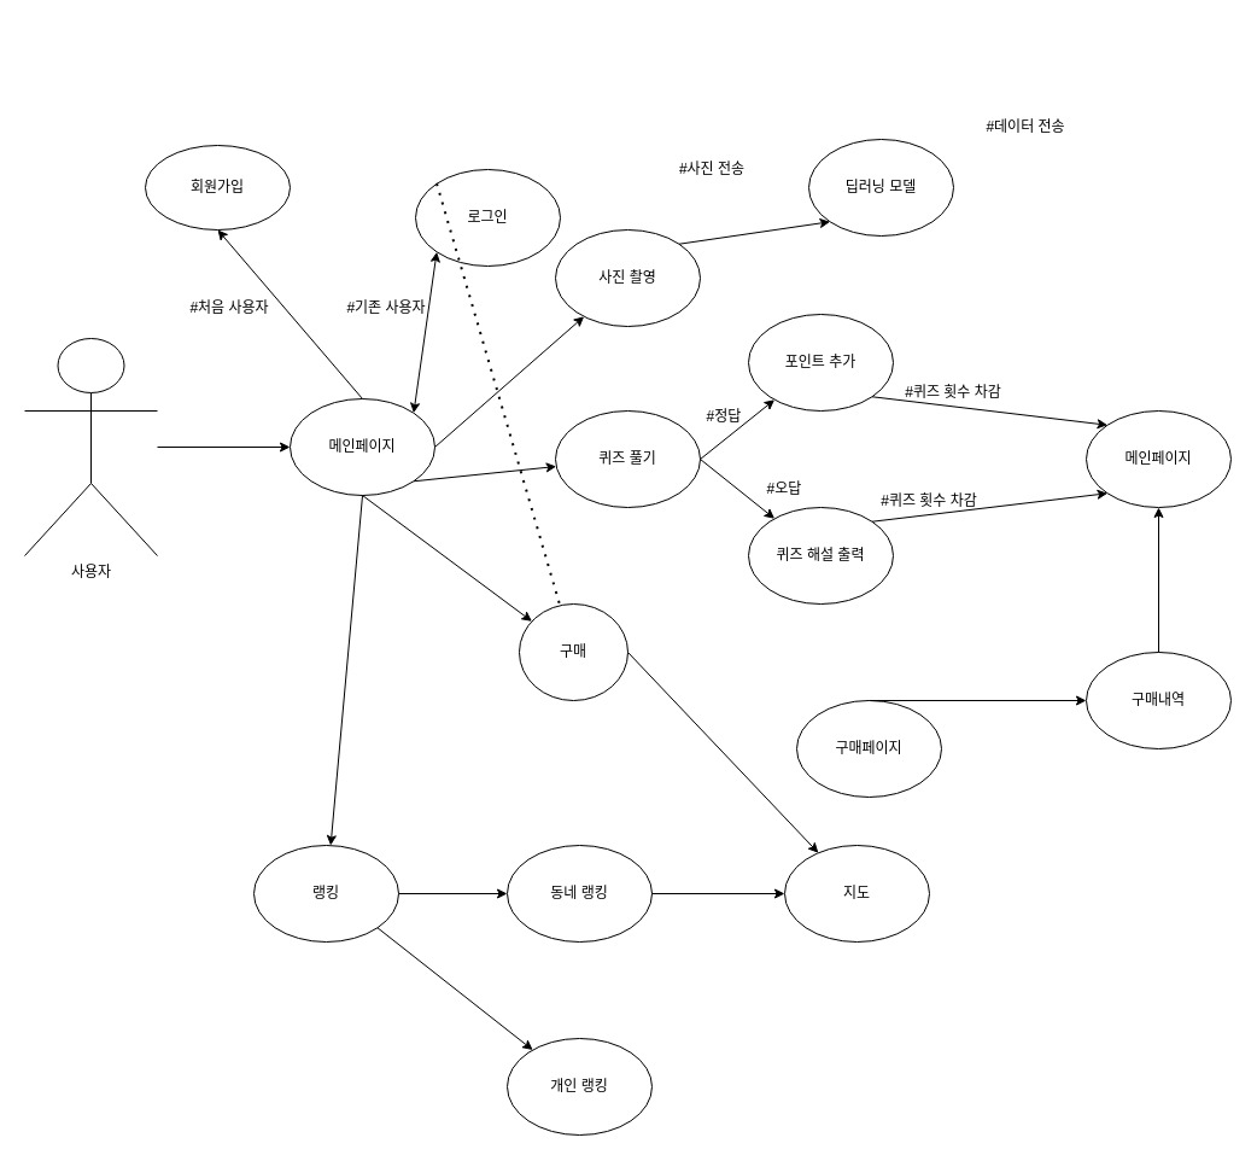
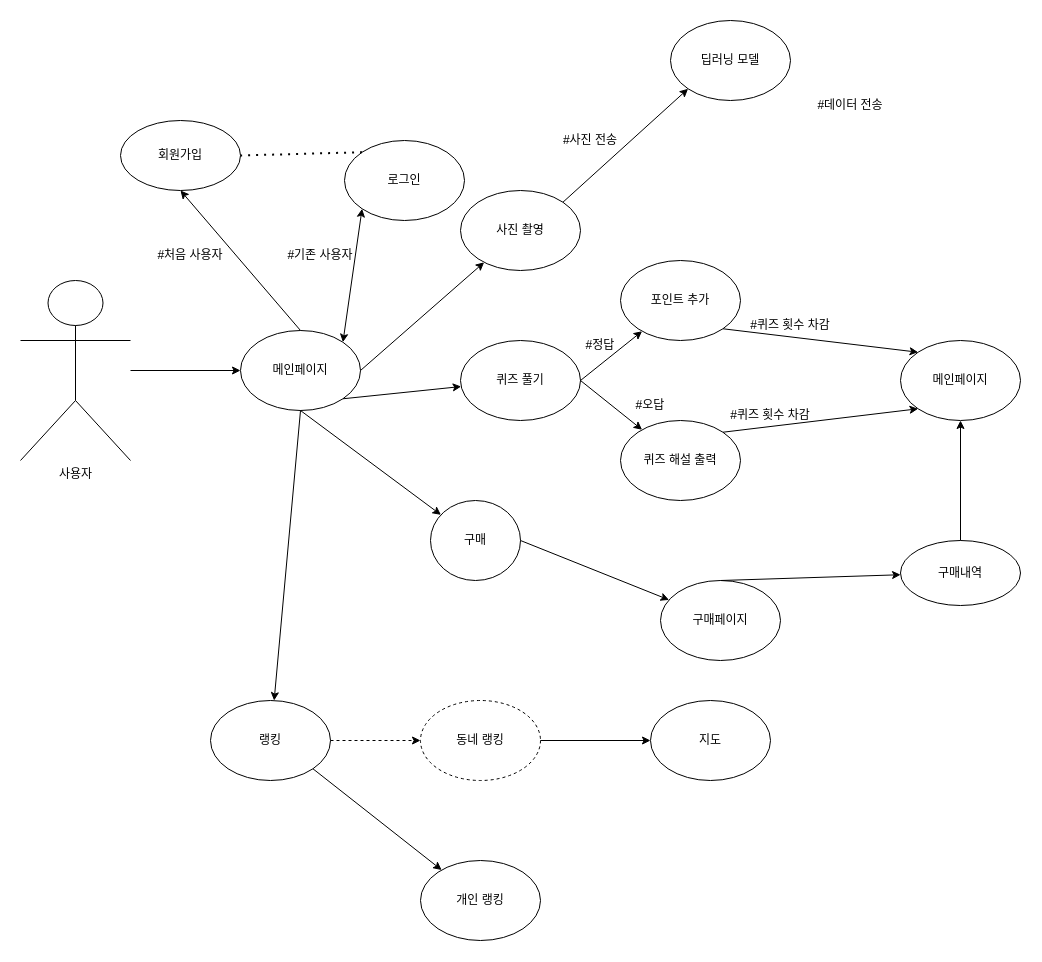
- <mxCell id="13" value="딥러닝 모델" style="ellipse;whiteSpace=wrap;html=1;" vertex="1" parent="1"><mxGeometry x="670" y="115" width="120" height="80" as="geometry" /></mxCell>
+ <mxCell id="13" value="딥러닝 모델" style="ellipse;whiteSpace=wrap;html=1;" vertex="1" parent="1"><mxGeometry x="670" y="20" width="120" height="80" as="geometry" /></mxCell>
- <mxCell id="9" value="" style="endArrow=none;dashed=1;html=1;dashPattern=1 3;strokeWidth=2;rounded=0;exitX=0;exitY=0;exitDx=0;exitDy=0;" edge="1" parent="1" source="7" target="39"><mxGeometry width="50" height="50" relative="1" as="geometry"><mxPoint x="420" y="400" as="sourcePoint" /><mxPoint x="470" y="350" as="targetPoint" /></mxGeometry></mxCell>
+ <mxCell id="9" value="" style="endArrow=none;dashed=1;html=1;dashPattern=1 3;strokeWidth=2;rounded=0;entryX=1;entryY=0.5;entryDx=0;entryDy=0;exitX=0;exitY=0;exitDx=0;exitDy=0;" edge="1" parent="1" source="7" target="4"><mxGeometry width="50" height="50" relative="1" as="geometry"><mxPoint x="420" y="400" as="sourcePoint" /><mxPoint x="470" y="350" as="targetPoint" /></mxGeometry></mxCell>
- <mxCell id="43" value="구매내역" style="ellipse;whiteSpace=wrap;html=1;" vertex="1" parent="1"><mxGeometry x="900" y="540" width="120" height="80" as="geometry" /></mxCell>
+ <mxCell id="43" value="구매내역" style="ellipse;whiteSpace=wrap;html=1;" vertex="1" parent="1"><mxGeometry x="900" y="540" width="120" height="65" as="geometry" /></mxCell>
- <mxCell id="40" value="" style="endArrow=classic;html=1;rounded=0;exitX=1;exitY=0.5;exitDx=0;exitDy=0;" edge="1" parent="1" source="39" target="37"><mxGeometry width="50" height="50" relative="1" as="geometry"><mxPoint x="945" y="485" as="sourcePoint" /><mxPoint x="905" y="605" as="targetPoint" /></mxGeometry></mxCell>
+ <mxCell id="40" value="" style="endArrow=classic;html=1;rounded=0;exitX=1;exitY=0.5;exitDx=0;exitDy=0;" edge="1" parent="1" source="39" target="41"><mxGeometry width="50" height="50" relative="1" as="geometry"><mxPoint x="945" y="485" as="sourcePoint" /><mxPoint x="905" y="605" as="targetPoint" /></mxGeometry></mxCell>
- <mxCell id="32" value="" style="endArrow=classic;html=1;rounded=0;exitX=1;exitY=0.5;exitDx=0;exitDy=0;" edge="1" parent="1" source="31" target="33"><mxGeometry width="50" height="50" relative="1" as="geometry"><mxPoint x="540" y="630" as="sourcePoint" /><mxPoint x="460" y="740" as="targetPoint" /></mxGeometry></mxCell>
+ <mxCell id="32" value="" style="endArrow=classic;html=1;rounded=0;exitX=1;exitY=0.5;exitDx=0;exitDy=0;dashed=1;" edge="1" parent="1" source="31" target="33"><mxGeometry width="50" height="50" relative="1" as="geometry"><mxPoint x="540" y="630" as="sourcePoint" /><mxPoint x="460" y="740" as="targetPoint" /></mxGeometry></mxCell>
- <mxCell id="33" value="동네 랭킹" style="ellipse;whiteSpace=wrap;html=1;" vertex="1" parent="1"><mxGeometry x="420" y="700" width="120" height="80" as="geometry" /></mxCell>
+ <mxCell id="33" value="동네 랭킹" style="ellipse;whiteSpace=wrap;html=1;dashed=1;" vertex="1" parent="1"><mxGeometry x="420" y="700" width="120" height="80" as="geometry" /></mxCell>
